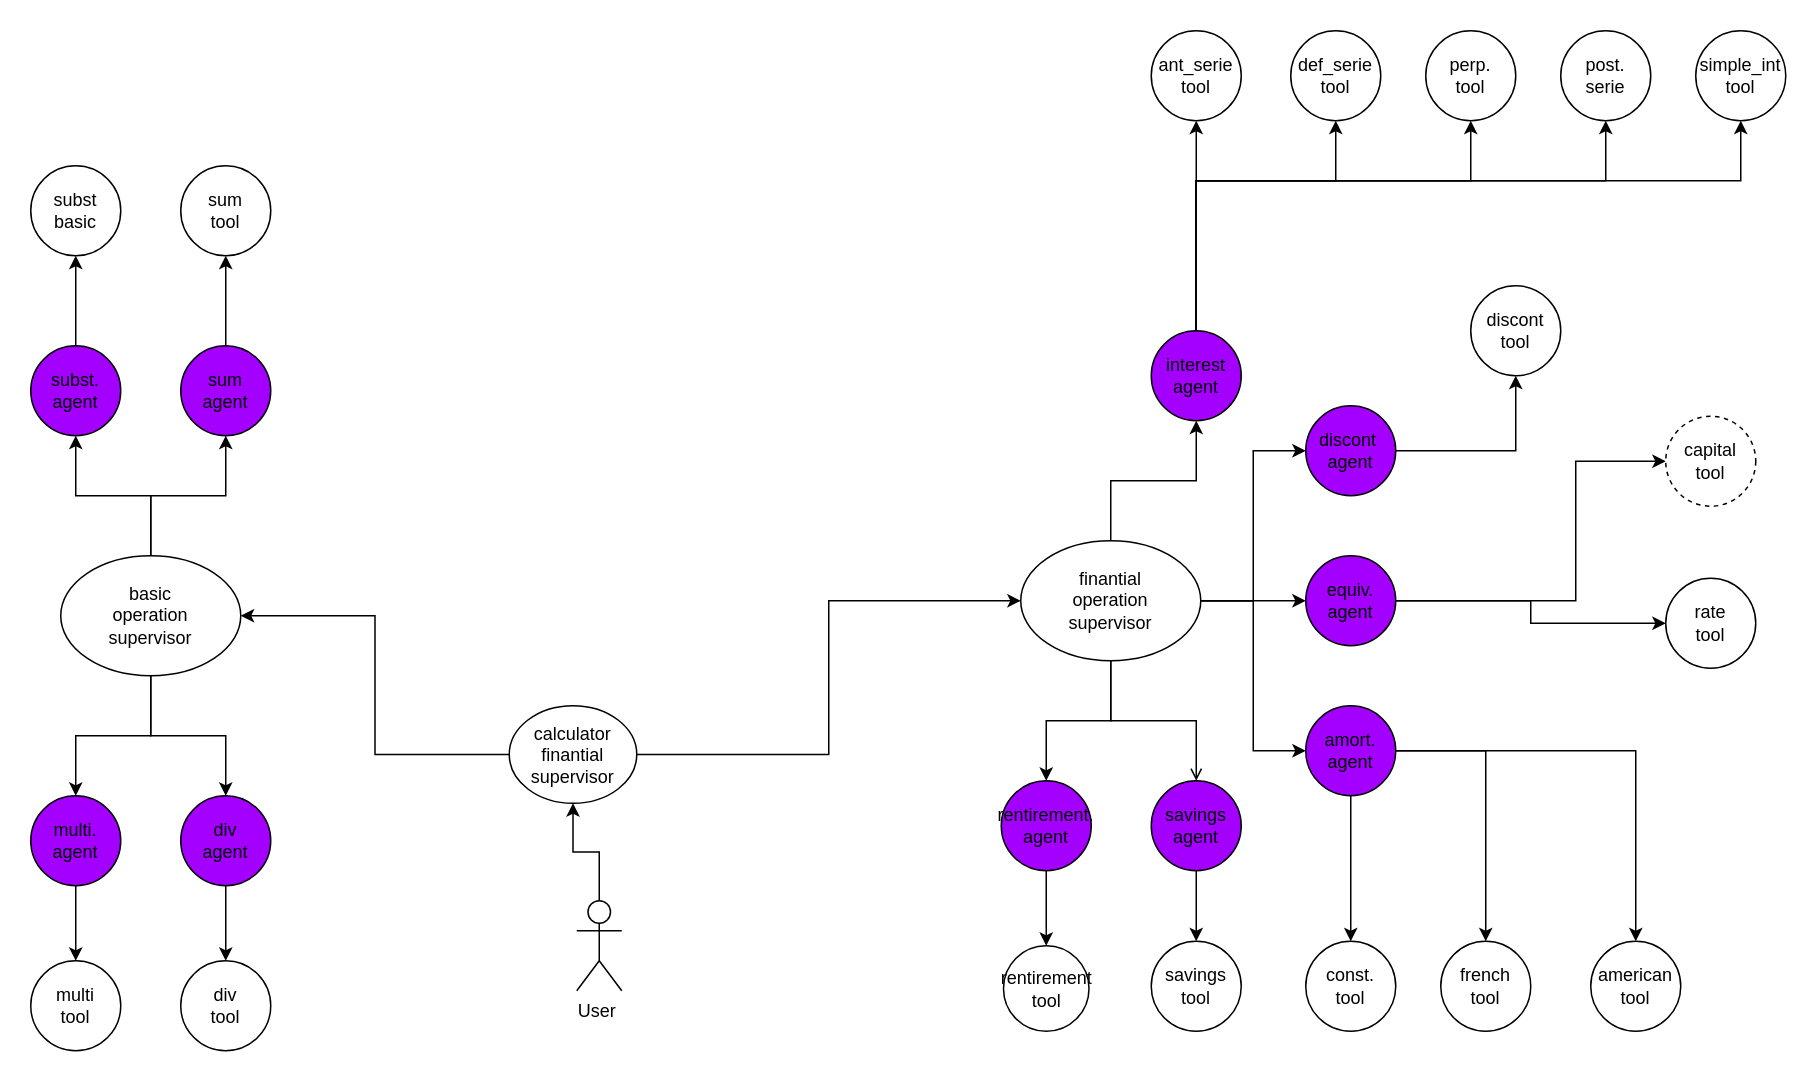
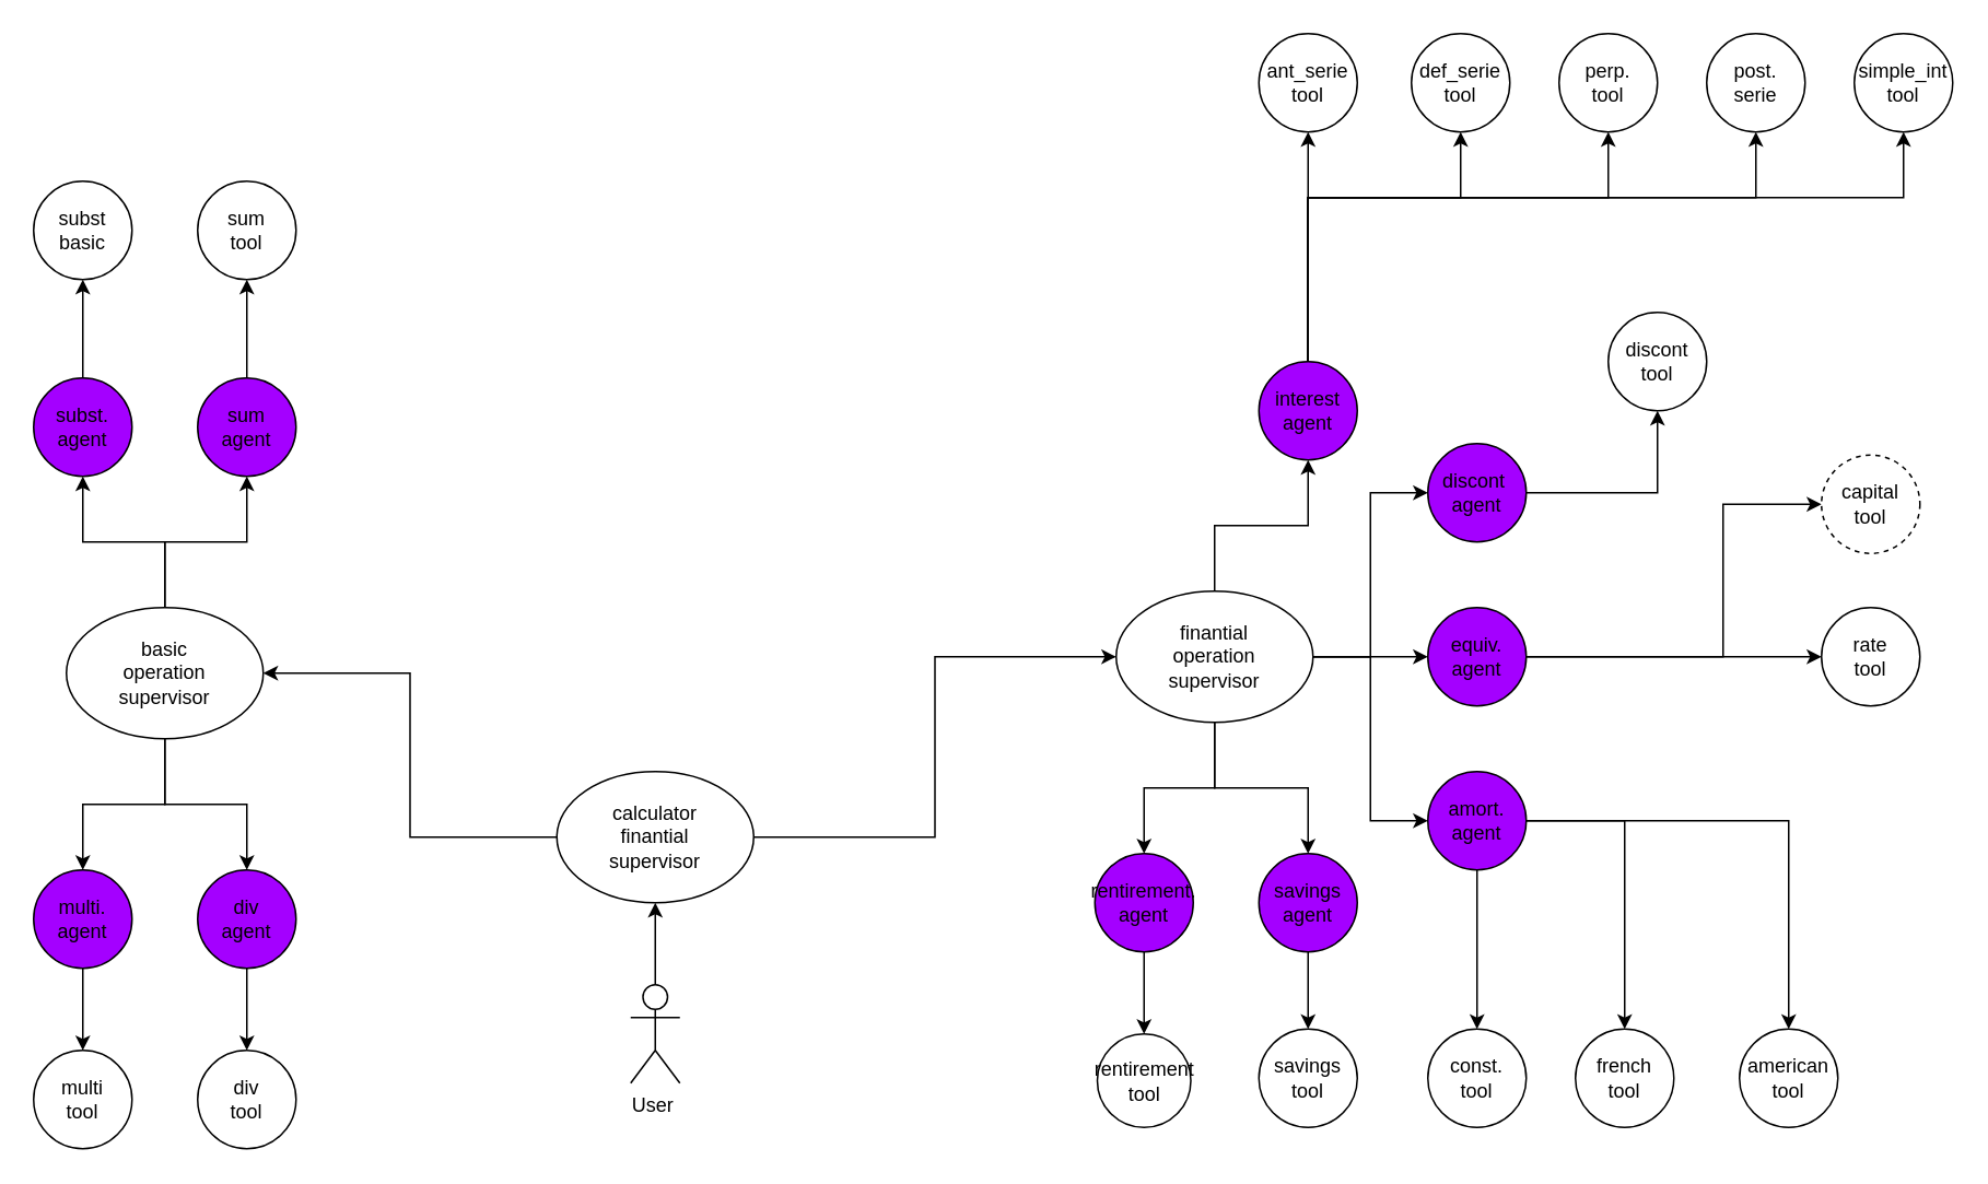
- <mxCell id="62" value="rate&lt;div&gt;tool&lt;/div&gt;" style="ellipse;whiteSpace=wrap;html=1;aspect=fixed;" vertex="1" parent="1"><mxGeometry x="1110" y="385" width="60" height="60" as="geometry" /></mxCell>
+ <mxCell id="62" value="rate&lt;div&gt;tool&lt;/div&gt;" style="ellipse;whiteSpace=wrap;html=1;aspect=fixed;" vertex="1" parent="1"><mxGeometry x="1110" y="370" width="60" height="60" as="geometry" /></mxCell>
- <mxCell id="6" value="calculator&lt;div&gt;finantial&lt;/div&gt;&lt;div&gt;supervisor&lt;/div&gt;" style="ellipse;whiteSpace=wrap;html=1;" vertex="1" parent="1"><mxGeometry x="339" y="470" width="85" height="65" as="geometry" /></mxCell>
+ <mxCell id="6" value="calculator&lt;div&gt;finantial&lt;/div&gt;&lt;div&gt;supervisor&lt;/div&gt;" style="ellipse;whiteSpace=wrap;html=1;" vertex="1" parent="1"><mxGeometry x="339" y="470" width="120" height="80" as="geometry" /></mxCell>
- <mxCell id="16" style="edgeStyle=orthogonalEdgeStyle;rounded=0;orthogonalLoop=1;jettySize=auto;html=1;endArrow=open;" edge="1" parent="1" source="18" target="45"><mxGeometry relative="1" as="geometry" /></mxCell>
+ <mxCell id="16" style="edgeStyle=orthogonalEdgeStyle;rounded=0;orthogonalLoop=1;jettySize=auto;html=1;" edge="1" parent="1" source="18" target="45"><mxGeometry relative="1" as="geometry" /></mxCell>
